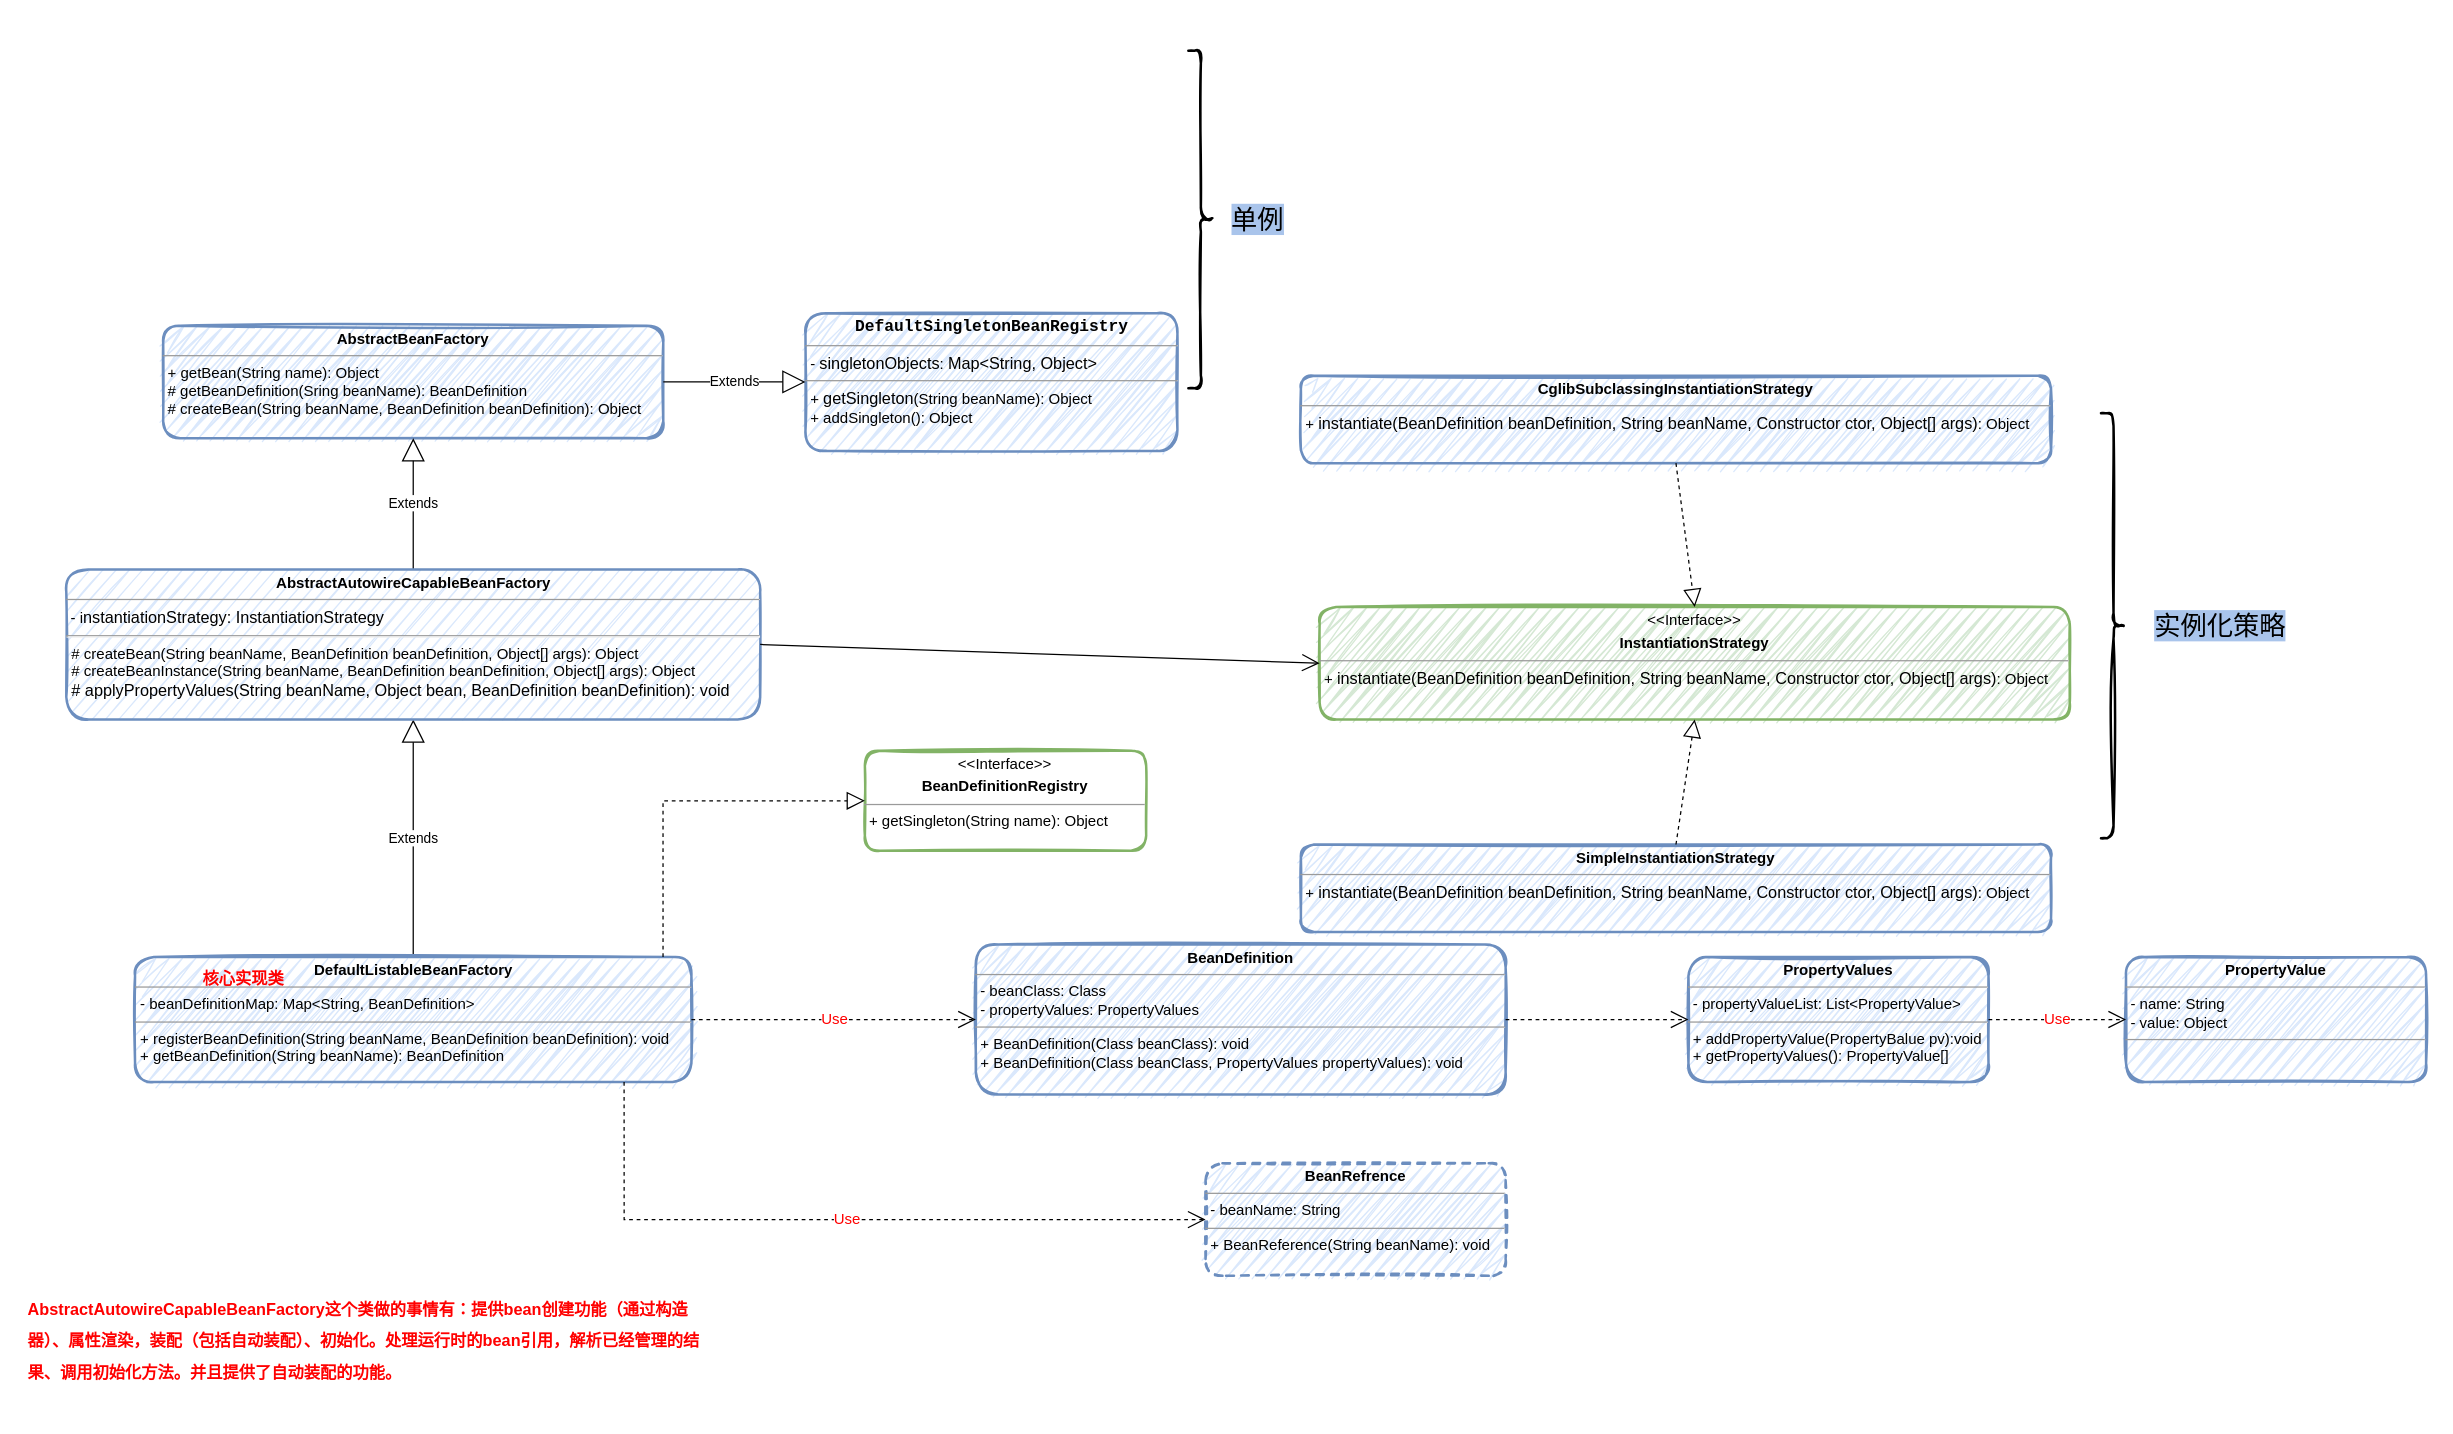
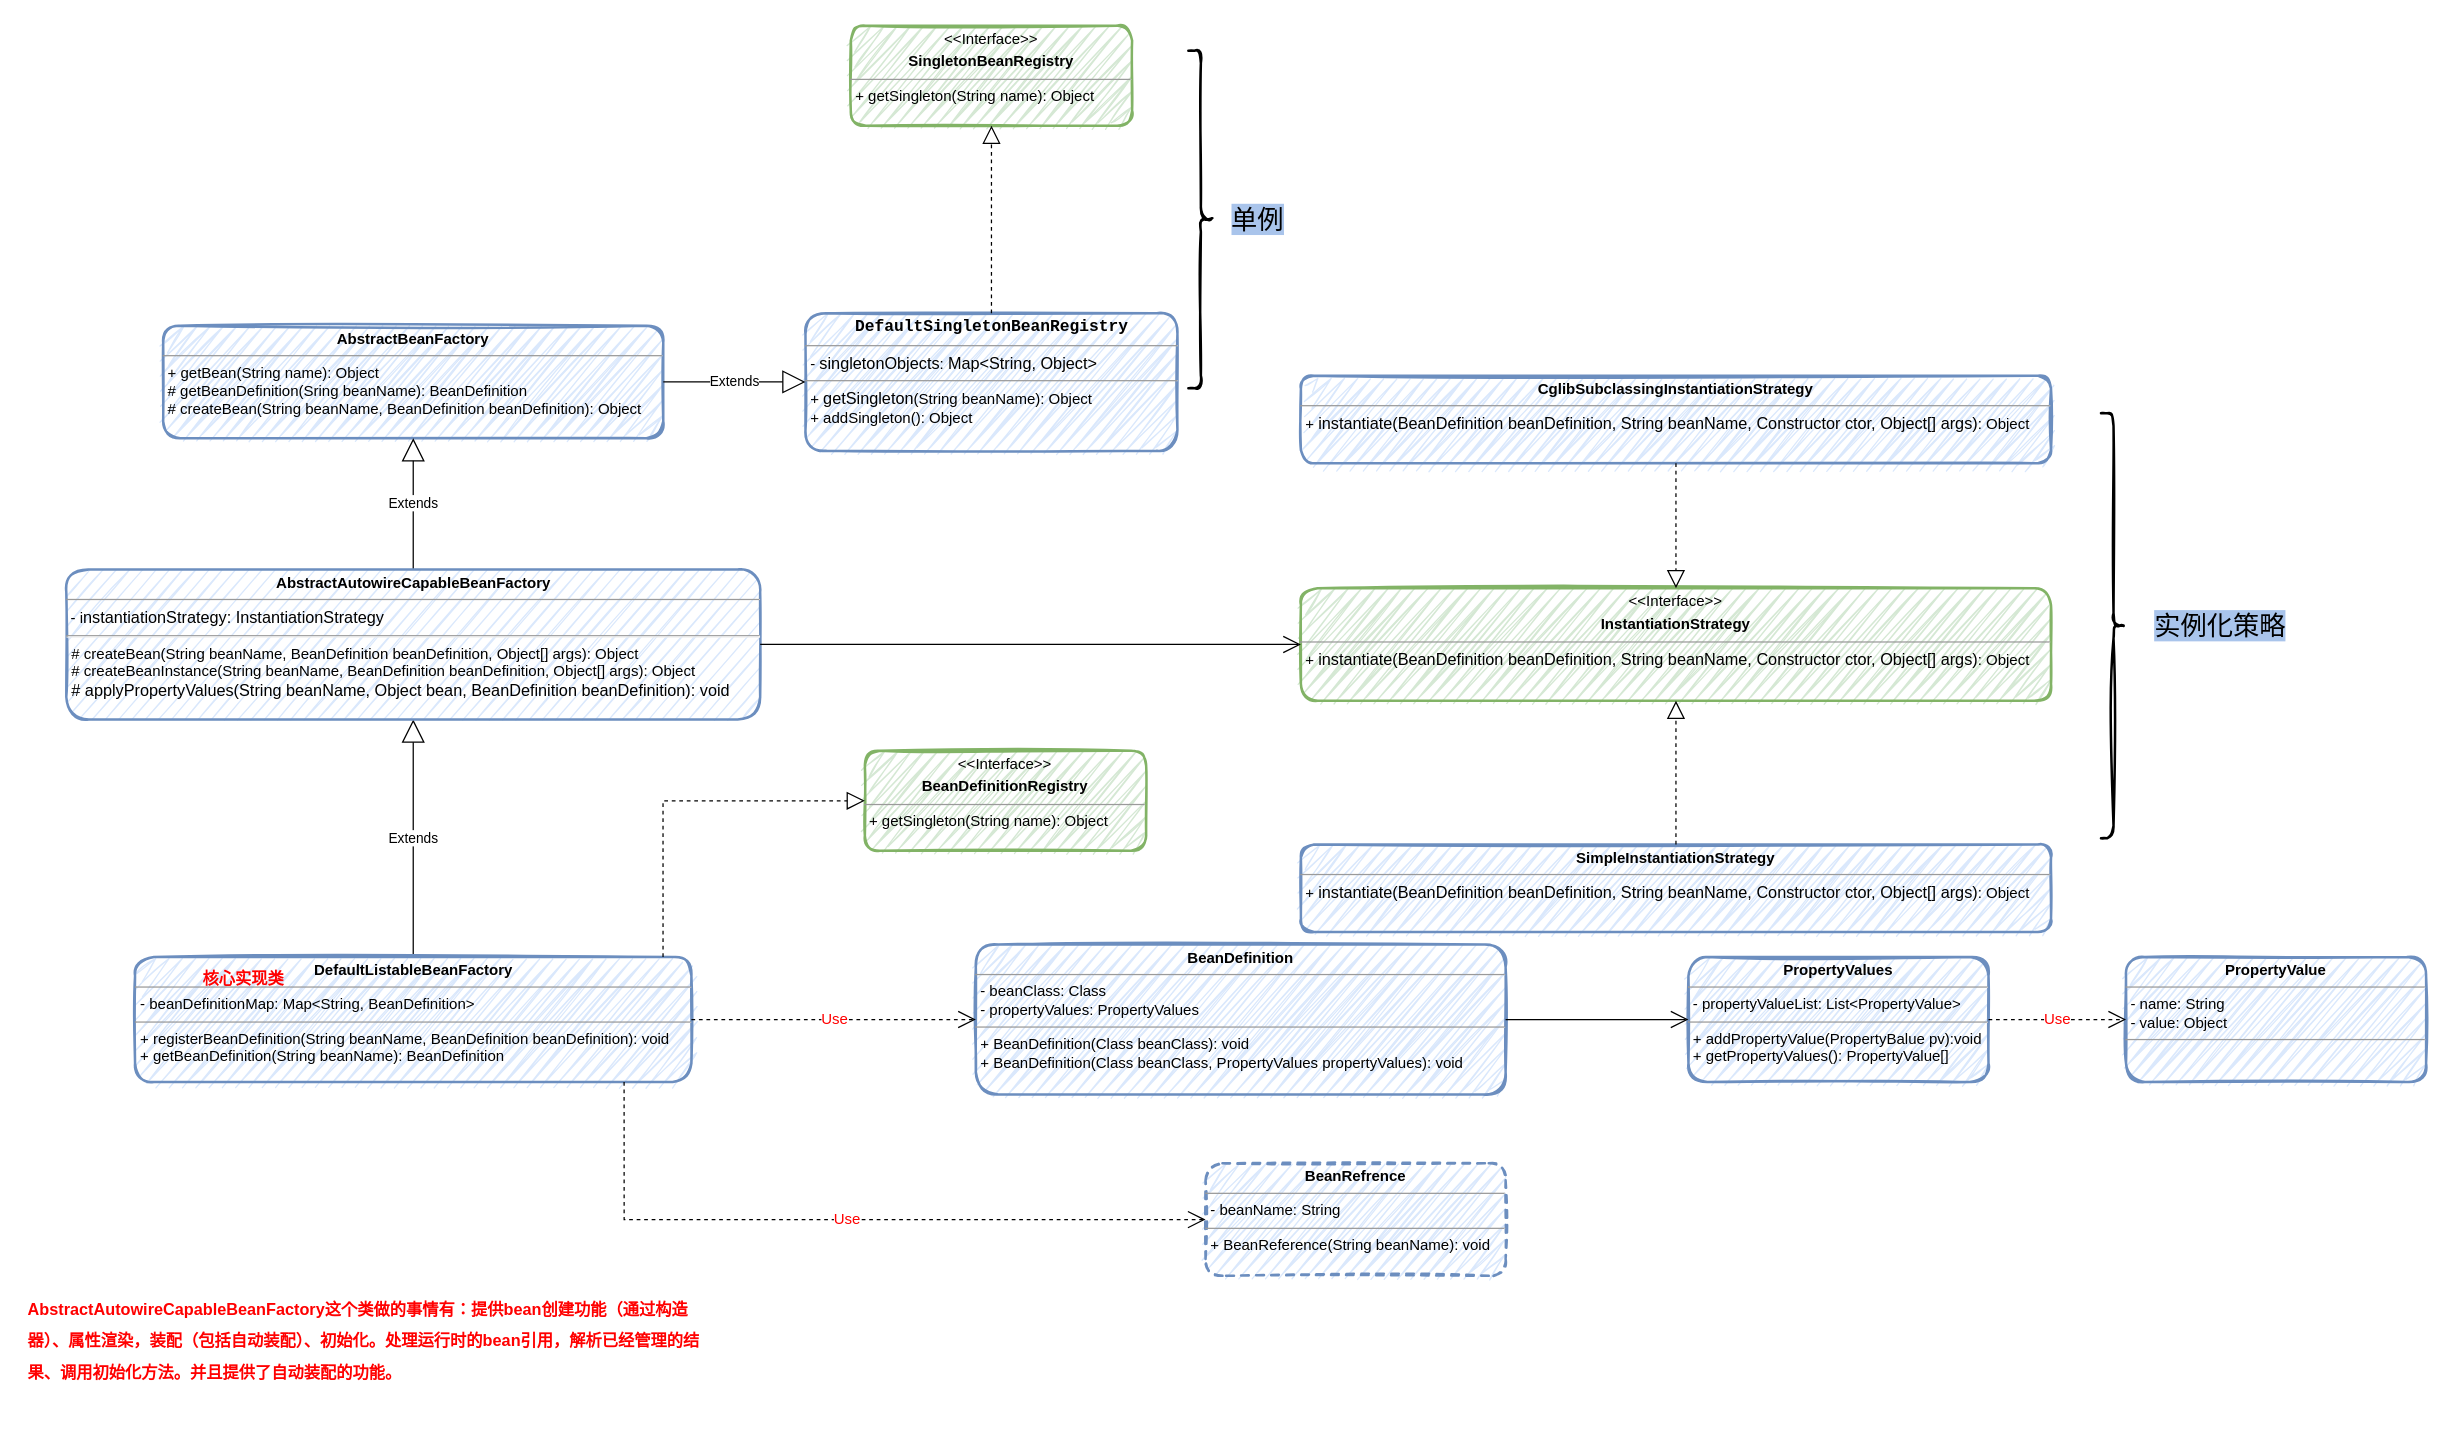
+ <mxCell id="3" value="&lt;p style=&quot;margin:0px;margin-top:4px;text-align:center;&quot;&gt;&amp;lt;&amp;lt;Interface&amp;gt;&amp;gt;&lt;/p&gt;&lt;p style=&quot;margin:0px;margin-top:4px;text-align:center;&quot;&gt;&lt;b&gt;SingletonBeanRegistry&lt;/b&gt;&lt;/p&gt;&lt;hr size=&quot;1&quot;&gt;&lt;p style=&quot;margin:0px;margin-left:4px;&quot;&gt;&lt;/p&gt;&lt;p style=&quot;margin:0px;margin-left:4px;&quot;&gt;&lt;span style=&quot;background-color: initial;&quot;&gt;+ getSingleton(String name): Object&lt;/span&gt;&lt;br&gt;&lt;/p&gt;&lt;p style=&quot;margin:0px;margin-left:4px;&quot;&gt;&lt;br&gt;&lt;/p&gt;" style="verticalAlign=top;align=left;overflow=fill;fontSize=12;fontFamily=Helvetica;html=1;rounded=1;sketch=1;fillColor=#d5e8d4;strokeColor=#82b366;strokeWidth=2;fillStyle=zigzag;" vertex="1" parent="1"><mxGeometry x="680" y="20" width="225" height="80" as="geometry" /></mxCell>
+ <mxCell id="6" value="" style="endArrow=block;dashed=1;endFill=0;endSize=12;html=1;rounded=0;entryX=0.5;entryY=1;entryDx=0;entryDy=0;exitX=0.5;exitY=0;exitDx=0;exitDy=0;edgeStyle=orthogonalEdgeStyle;" edge="1" parent="1" source="5" target="3"><mxGeometry x="0.143" y="-20" width="160" relative="1" as="geometry"><mxPoint x="660" y="320" as="sourcePoint" /><mxPoint x="660" y="110" as="targetPoint" /><mxPoint as="offset" /></mxGeometry></mxCell>
- <mxCell id="18" value="&lt;p style=&quot;margin:0px;margin-top:4px;text-align:center;&quot;&gt;&amp;lt;&amp;lt;Interface&amp;gt;&amp;gt;&lt;/p&gt;&lt;p style=&quot;margin:0px;margin-top:4px;text-align:center;&quot;&gt;&lt;span style=&quot;background-color: initial; text-align: left;&quot;&gt;&lt;b style=&quot;&quot;&gt;&lt;font style=&quot;font-size: 12px;&quot;&gt;InstantiationStrategy&lt;/font&gt;&lt;/b&gt;&lt;/span&gt;&lt;/p&gt;&lt;hr size=&quot;1&quot;&gt;&lt;p style=&quot;margin:0px;margin-left:4px;&quot;&gt;&lt;/p&gt;&lt;p style=&quot;margin:0px;margin-left:4px;&quot;&gt;&lt;span style=&quot;background-color: initial;&quot;&gt;+&amp;nbsp;&lt;/span&gt;&lt;span style=&quot;font-size: 13px; background-color: initial;&quot;&gt;instantiate(BeanDefinition beanDefinition, String beanName, Constructor ctor, Object[] args)&lt;/span&gt;&lt;span style=&quot;background-color: initial;&quot;&gt;: Object&lt;/span&gt;&lt;/p&gt;&lt;p style=&quot;margin:0px;margin-left:4px;&quot;&gt;&lt;br&gt;&lt;/p&gt;" style="verticalAlign=top;align=left;overflow=fill;fontSize=12;fontFamily=Helvetica;html=1;rounded=1;sketch=1;fillColor=#d5e8d4;strokeColor=#82b366;strokeWidth=2;fillStyle=zigzag;whiteSpace=wrap;" vertex="1" parent="1"><mxGeometry x="1055" y="485" width="600" height="90" as="geometry" /></mxCell>
+ <mxCell id="18" value="&lt;p style=&quot;margin:0px;margin-top:4px;text-align:center;&quot;&gt;&amp;lt;&amp;lt;Interface&amp;gt;&amp;gt;&lt;/p&gt;&lt;p style=&quot;margin:0px;margin-top:4px;text-align:center;&quot;&gt;&lt;span style=&quot;background-color: initial; text-align: left;&quot;&gt;&lt;b style=&quot;&quot;&gt;&lt;font style=&quot;font-size: 12px;&quot;&gt;InstantiationStrategy&lt;/font&gt;&lt;/b&gt;&lt;/span&gt;&lt;/p&gt;&lt;hr size=&quot;1&quot;&gt;&lt;p style=&quot;margin:0px;margin-left:4px;&quot;&gt;&lt;/p&gt;&lt;p style=&quot;margin:0px;margin-left:4px;&quot;&gt;&lt;span style=&quot;background-color: initial;&quot;&gt;+&amp;nbsp;&lt;/span&gt;&lt;span style=&quot;font-size: 13px; background-color: initial;&quot;&gt;instantiate(BeanDefinition beanDefinition, String beanName, Constructor ctor, Object[] args)&lt;/span&gt;&lt;span style=&quot;background-color: initial;&quot;&gt;: Object&lt;/span&gt;&lt;/p&gt;&lt;p style=&quot;margin:0px;margin-left:4px;&quot;&gt;&lt;br&gt;&lt;/p&gt;" style="verticalAlign=top;align=left;overflow=fill;fontSize=12;fontFamily=Helvetica;html=1;rounded=1;sketch=1;fillColor=#d5e8d4;strokeColor=#82b366;strokeWidth=2;fillStyle=zigzag;whiteSpace=wrap;" vertex="1" parent="1"><mxGeometry x="1040" y="470" width="600" height="90" as="geometry" /></mxCell>
- <mxCell id="15" value="&lt;p style=&quot;margin:0px;margin-top:4px;text-align:center;&quot;&gt;&amp;lt;&amp;lt;Interface&amp;gt;&amp;gt;&lt;/p&gt;&lt;p style=&quot;margin:0px;margin-top:4px;text-align:center;&quot;&gt;&lt;b&gt;BeanDefinitionRegistry&lt;/b&gt;&lt;/p&gt;&lt;hr size=&quot;1&quot;&gt;&lt;p style=&quot;margin:0px;margin-left:4px;&quot;&gt;&lt;/p&gt;&lt;p style=&quot;margin:0px;margin-left:4px;&quot;&gt;&lt;span style=&quot;background-color: initial;&quot;&gt;+ getSingleton(String name): Object&lt;/span&gt;&lt;br&gt;&lt;/p&gt;&lt;p style=&quot;margin:0px;margin-left:4px;&quot;&gt;&lt;br&gt;&lt;/p&gt;" style="verticalAlign=top;align=left;overflow=fill;fontSize=12;fontFamily=Helvetica;html=1;rounded=1;sketch=1;fillColor=#ffffff;strokeColor=#82b366;strokeWidth=2;fillStyle=zigzag;" vertex="1" parent="1"><mxGeometry x="691.25" y="600" width="225" height="80" as="geometry" /></mxCell>
+ <mxCell id="15" value="&lt;p style=&quot;margin:0px;margin-top:4px;text-align:center;&quot;&gt;&amp;lt;&amp;lt;Interface&amp;gt;&amp;gt;&lt;/p&gt;&lt;p style=&quot;margin:0px;margin-top:4px;text-align:center;&quot;&gt;&lt;b&gt;BeanDefinitionRegistry&lt;/b&gt;&lt;/p&gt;&lt;hr size=&quot;1&quot;&gt;&lt;p style=&quot;margin:0px;margin-left:4px;&quot;&gt;&lt;/p&gt;&lt;p style=&quot;margin:0px;margin-left:4px;&quot;&gt;&lt;span style=&quot;background-color: initial;&quot;&gt;+ getSingleton(String name): Object&lt;/span&gt;&lt;br&gt;&lt;/p&gt;&lt;p style=&quot;margin:0px;margin-left:4px;&quot;&gt;&lt;br&gt;&lt;/p&gt;" style="verticalAlign=top;align=left;overflow=fill;fontSize=12;fontFamily=Helvetica;html=1;rounded=1;sketch=1;fillColor=#d5e8d4;strokeColor=#82b366;strokeWidth=2;fillStyle=zigzag;" vertex="1" parent="1"><mxGeometry x="691.25" y="600" width="225" height="80" as="geometry" /></mxCell>
- <mxCell id="31" value="" style="endArrow=open;endFill=1;endSize=12;html=1;rounded=0;fontFamily=Helvetica;fontSize=12;fontColor=#FF0000;entryX=0;entryY=0.5;entryDx=0;entryDy=0;exitX=1;exitY=0.5;exitDx=0;exitDy=0;dashed=1;" edge="1" parent="1" source="2" target="29"><mxGeometry width="160" relative="1" as="geometry"><mxPoint x="1207.5" y="814.41" as="sourcePoint" /><mxPoint x="1640" y="814.41" as="targetPoint" /></mxGeometry></mxCell>
+ <mxCell id="31" value="" style="endArrow=open;endFill=1;endSize=12;html=1;rounded=0;fontFamily=Helvetica;fontSize=12;fontColor=#FF0000;entryX=0;entryY=0.5;entryDx=0;entryDy=0;exitX=1;exitY=0.5;exitDx=0;exitDy=0;" edge="1" parent="1" source="2" target="29"><mxGeometry width="160" relative="1" as="geometry"><mxPoint x="1207.5" y="814.41" as="sourcePoint" /><mxPoint x="1640" y="814.41" as="targetPoint" /></mxGeometry></mxCell>
